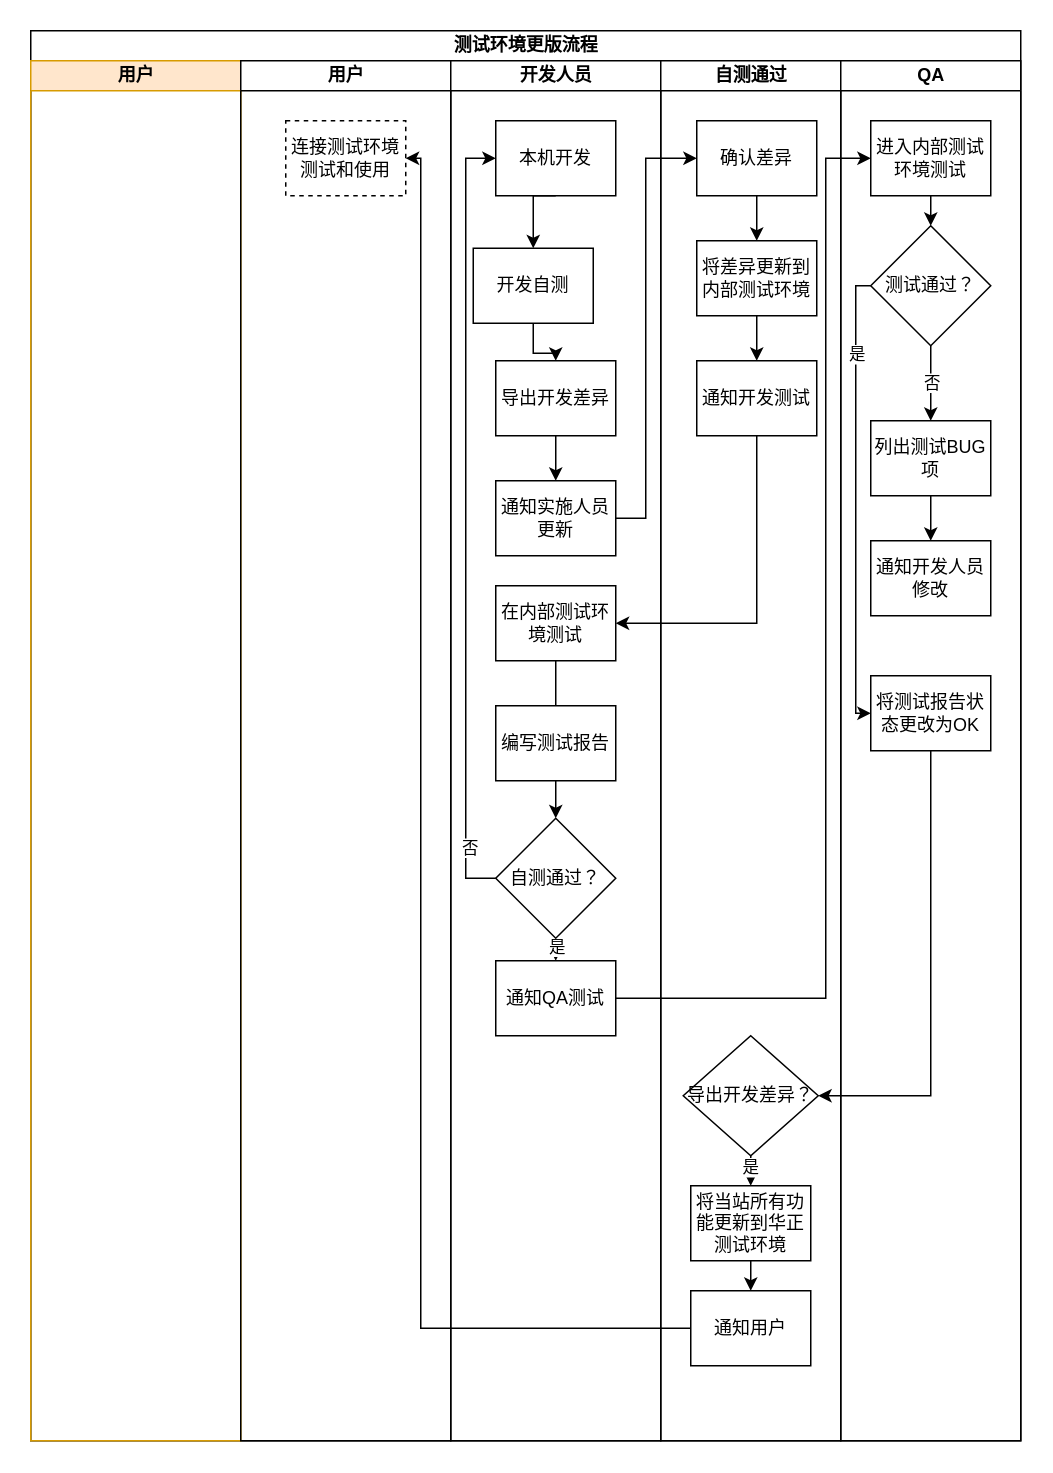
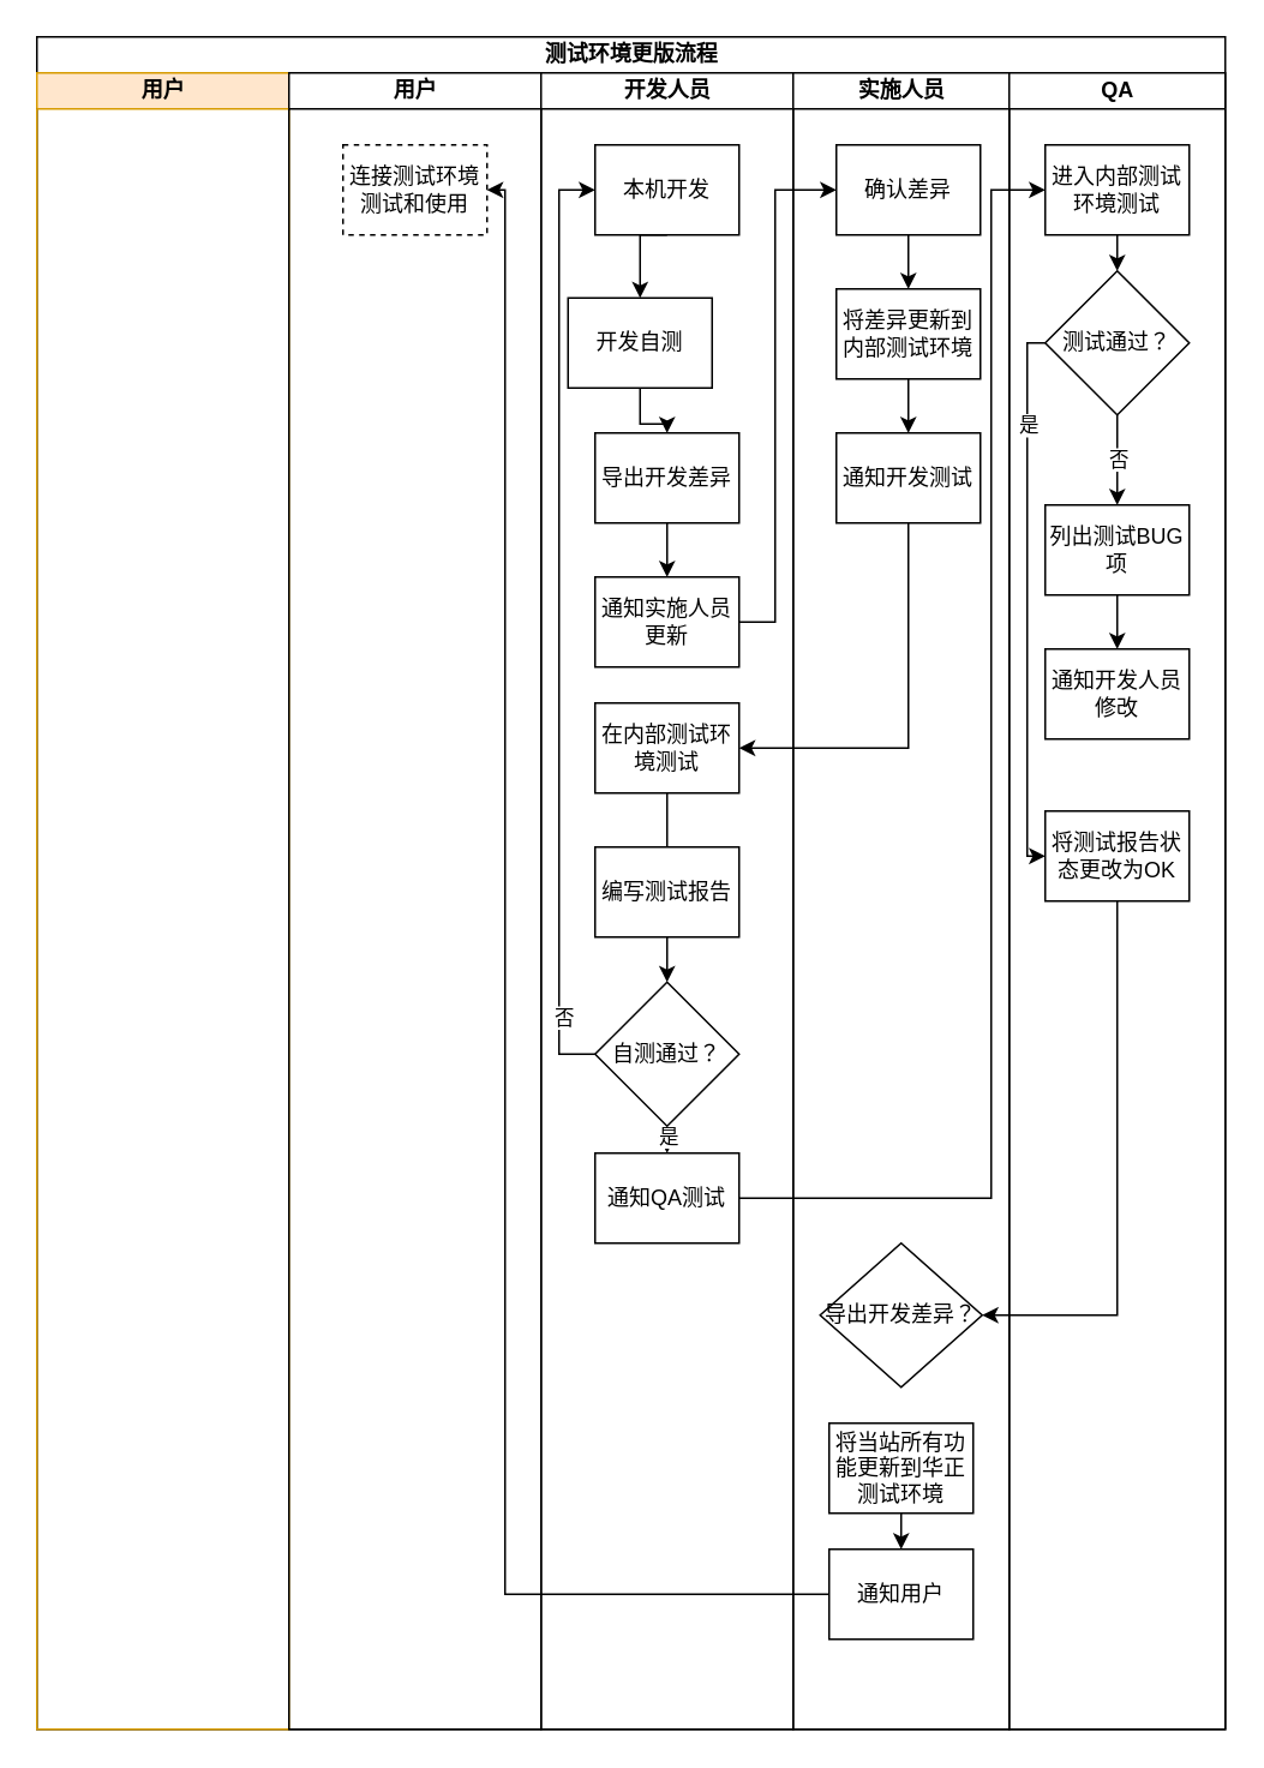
- <mxCell id="24" value="自测通过" style="swimlane;startSize=20;html=1;" vertex="1" parent="2"><mxGeometry x="420.0" y="20" width="120" height="920" as="geometry"><mxRectangle x="120" y="20" width="40" height="460" as="alternateBounds" /></mxGeometry></mxCell>
+ <mxCell id="24" value="实施人员" style="swimlane;startSize=20;html=1;" vertex="1" parent="2"><mxGeometry x="420.0" y="20" width="120" height="920" as="geometry"><mxRectangle x="120" y="20" width="40" height="460" as="alternateBounds" /></mxGeometry></mxCell>
- <mxCell id="30" style="edgeStyle=orthogonalEdgeStyle;rounded=0;orthogonalLoop=1;jettySize=auto;html=1;exitX=0.5;exitY=1;exitDx=0;exitDy=0;entryX=0.5;entryY=0;entryDx=0;entryDy=0;" edge="1" parent="24" source="32" target="34"><mxGeometry relative="1" as="geometry" /></mxCell>
- <mxCell id="31" value="是" style="edgeLabel;html=1;align=center;verticalAlign=middle;resizable=0;points=[];" vertex="1" connectable="0" parent="30"><mxGeometry x="-0.318" y="-1" relative="1" as="geometry"><mxPoint as="offset" /></mxGeometry></mxCell>
